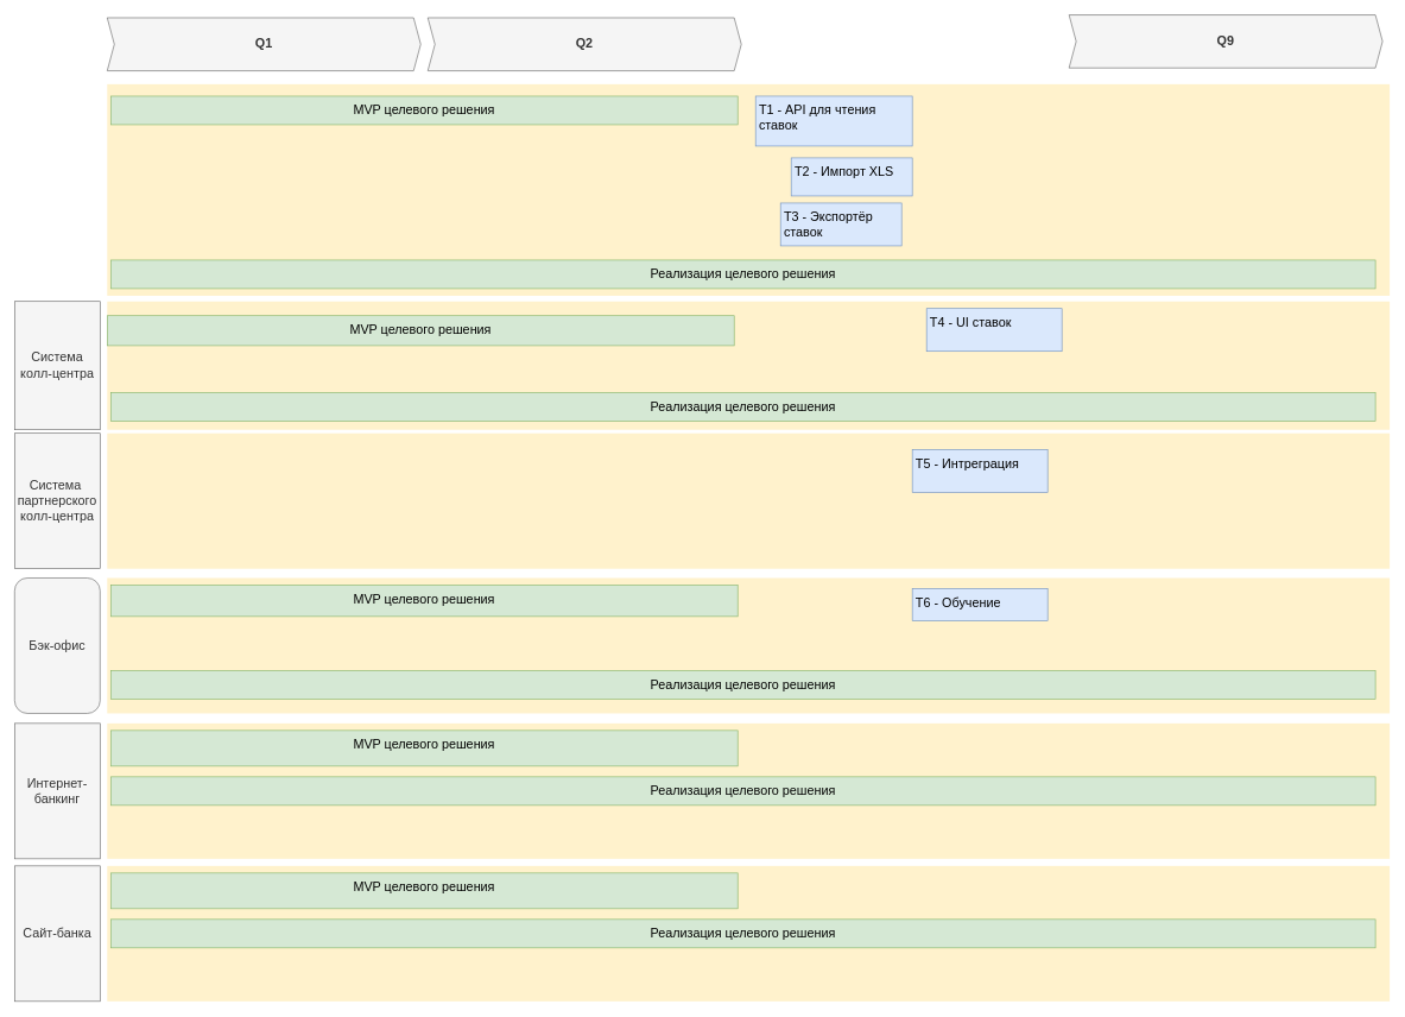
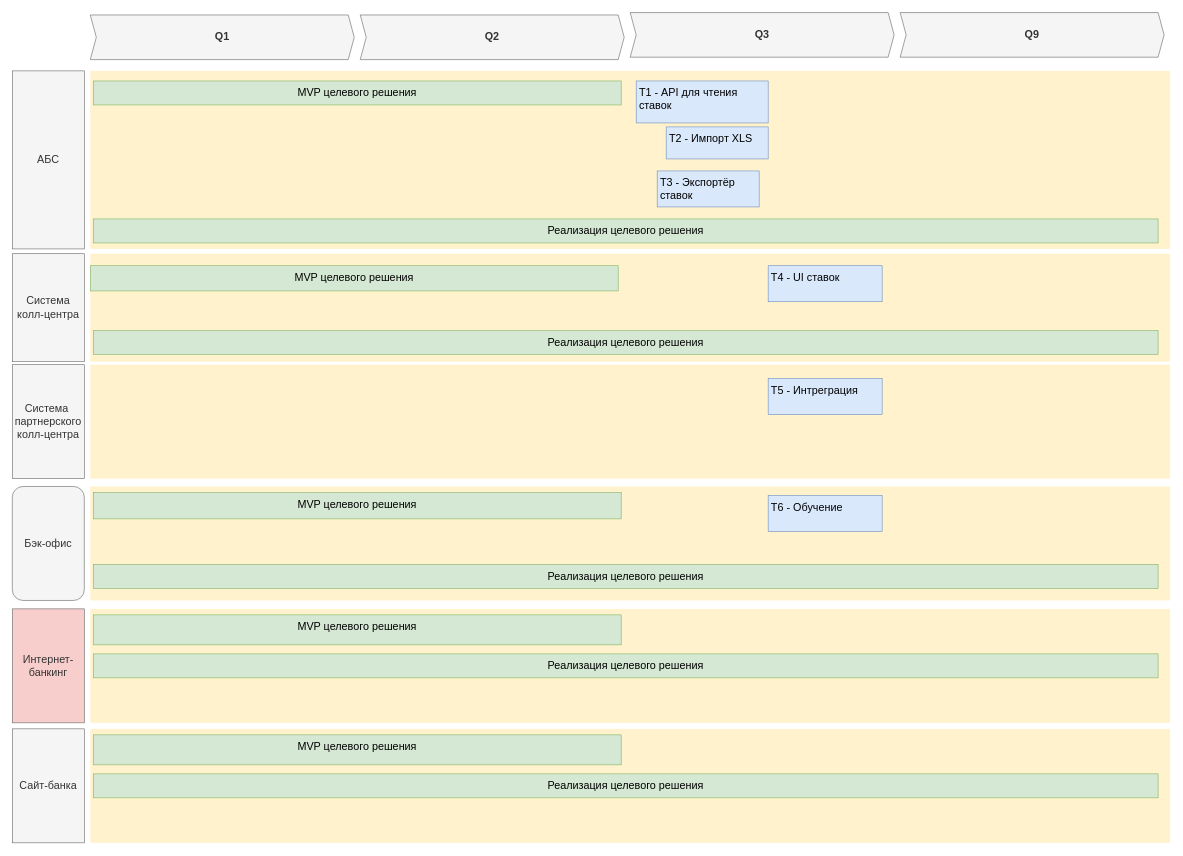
+ <mxCell id="10" value="Q3" style="shape=step;perimeter=stepPerimeter;whiteSpace=wrap;html=1;fixedSize=1;size=10;fillColor=#f5f5f5;strokeColor=#666666;fontSize=18;fontStyle=1;align=center;rounded=0;fontColor=#333333;" vertex="1" parent="1"><mxGeometry x="1050" y="20" width="440" height="74.4" as="geometry" /></mxCell>
- <mxCell id="15" value="T2 -&amp;nbsp;Импорт XLS" style="shape=rect;fillColor=#dae8fc;strokeColor=#6c8ebf;fontSize=18;html=1;whiteSpace=wrap;align=left;verticalAlign=top;spacing=5;rounded=0;" vertex="1" parent="1"><mxGeometry x="1110" y="220.6" width="170" height="53.4" as="geometry" /></mxCell>
+ <mxCell id="15" value="T2 -&amp;nbsp;Импорт XLS" style="shape=rect;fillColor=#dae8fc;strokeColor=#6c8ebf;fontSize=18;html=1;whiteSpace=wrap;align=left;verticalAlign=top;spacing=5;rounded=0;" vertex="1" parent="1"><mxGeometry x="1110" y="210.6" width="170" height="53.4" as="geometry" /></mxCell>
+ <mxCell id="5" value="АБС" style="rounded=0;whiteSpace=wrap;html=1;fillColor=#f5f5f5;fontColor=#333333;strokeColor=#666666;fontSize=18;" parent="1" vertex="1"><mxGeometry x="20" y="117.2" width="120" height="296.8" as="geometry" /></mxCell>
- <mxCell id="17" value="T4 -&amp;nbsp;UI ставок" style="shape=rect;fillColor=#dae8fc;strokeColor=#6c8ebf;fontSize=18;html=1;whiteSpace=wrap;align=left;verticalAlign=top;spacing=5;rounded=0;" vertex="1" parent="1"><mxGeometry x="1300" y="432" width="190" height="60" as="geometry" /></mxCell>
+ <mxCell id="17" value="T4 -&amp;nbsp;UI ставок" style="shape=rect;fillColor=#dae8fc;strokeColor=#6c8ebf;fontSize=18;html=1;whiteSpace=wrap;align=left;verticalAlign=top;spacing=5;rounded=0;" vertex="1" parent="1"><mxGeometry x="1280" y="442" width="190" height="60" as="geometry" /></mxCell>
- <mxCell id="22" value="T6 - Обучение" style="shape=rect;fillColor=#dae8fc;strokeColor=#6c8ebf;fontSize=18;html=1;whiteSpace=wrap;align=left;verticalAlign=top;spacing=5;rounded=0;" vertex="1" parent="1"><mxGeometry x="1280" y="825" width="190" height="45" as="geometry" /></mxCell>
+ <mxCell id="22" value="T6 - Обучение" style="shape=rect;fillColor=#dae8fc;strokeColor=#6c8ebf;fontSize=18;html=1;whiteSpace=wrap;align=left;verticalAlign=top;spacing=5;rounded=0;" vertex="1" parent="1"><mxGeometry x="1280" y="825" width="190" height="60" as="geometry" /></mxCell>
- <mxCell id="27" value="Интернет-банкинг" style="rounded=0;whiteSpace=wrap;html=1;fillColor=#f5f5f5;fontColor=#333333;strokeColor=#666666;fontSize=18;" vertex="1" parent="1"><mxGeometry x="20" y="1014" width="120" height="190" as="geometry" /></mxCell>
+ <mxCell id="27" value="Интернет-банкинг" style="rounded=0;whiteSpace=wrap;html=1;fillColor=#f8cecc;fontColor=#333333;strokeColor=#666666;fontSize=18;" vertex="1" parent="1"><mxGeometry x="20" y="1014" width="120" height="190" as="geometry" /></mxCell>
